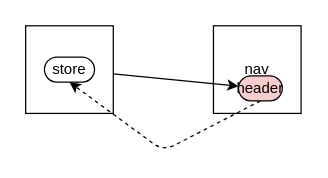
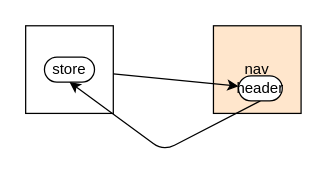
- <mxCell id="3" value="nav" style="whiteSpace=wrap;html=1;aspect=fixed;" vertex="1" parent="1"><mxGeometry x="170" y="20" width="70" height="70" as="geometry" /></mxCell>
+ <mxCell id="3" value="nav" style="whiteSpace=wrap;html=1;aspect=fixed;fillColor=#ffe6cc;" vertex="1" parent="1"><mxGeometry x="170" y="20" width="70" height="70" as="geometry" /></mxCell>
- <mxCell id="6" value="header" style="rounded=1;whiteSpace=wrap;html=1;arcSize=50;fillColor=#f8cecc;" vertex="1" parent="1"><mxGeometry x="190" y="60" width="35" height="20" as="geometry" /></mxCell>
+ <mxCell id="6" value="header" style="rounded=1;whiteSpace=wrap;html=1;arcSize=50;" vertex="1" parent="1"><mxGeometry x="190" y="60" width="35" height="20" as="geometry" /></mxCell>
- <mxCell id="4" style="edgeStyle=none;html=1;exitX=0.5;exitY=1;exitDx=0;exitDy=0;entryX=0.5;entryY=1;entryDx=0;entryDy=0;dashed=1;" edge="1" parent="1" source="6" target="5"><mxGeometry relative="1" as="geometry"><Array as="points"><mxPoint x="130" y="120" /></Array></mxGeometry></mxCell>
+ <mxCell id="4" style="edgeStyle=none;html=1;exitX=0.5;exitY=1;exitDx=0;exitDy=0;entryX=0.5;entryY=1;entryDx=0;entryDy=0;" edge="1" parent="1" source="6" target="5"><mxGeometry relative="1" as="geometry"><Array as="points"><mxPoint x="130" y="120" /></Array></mxGeometry></mxCell>
